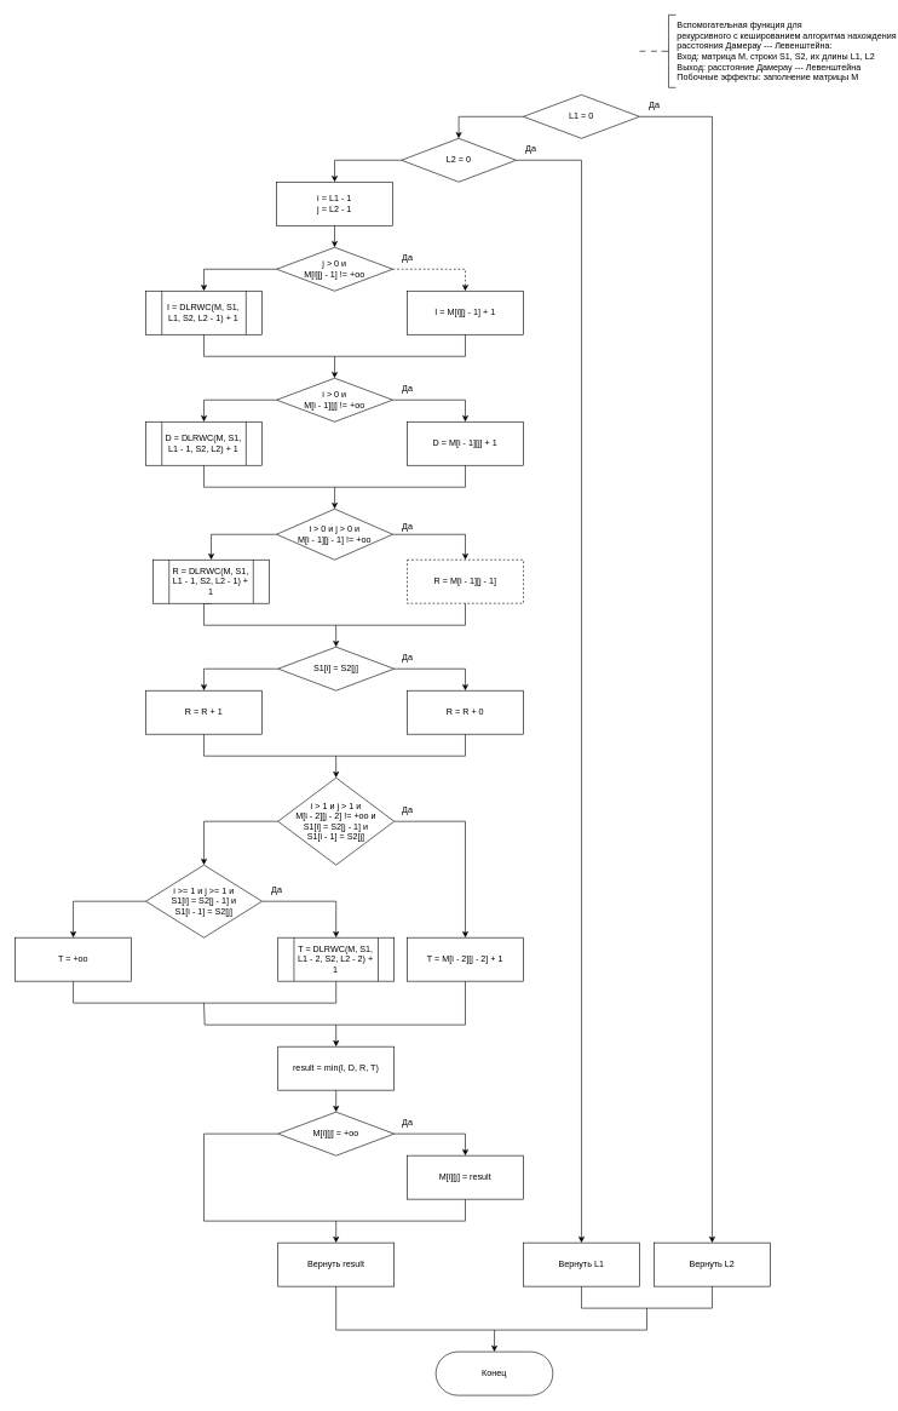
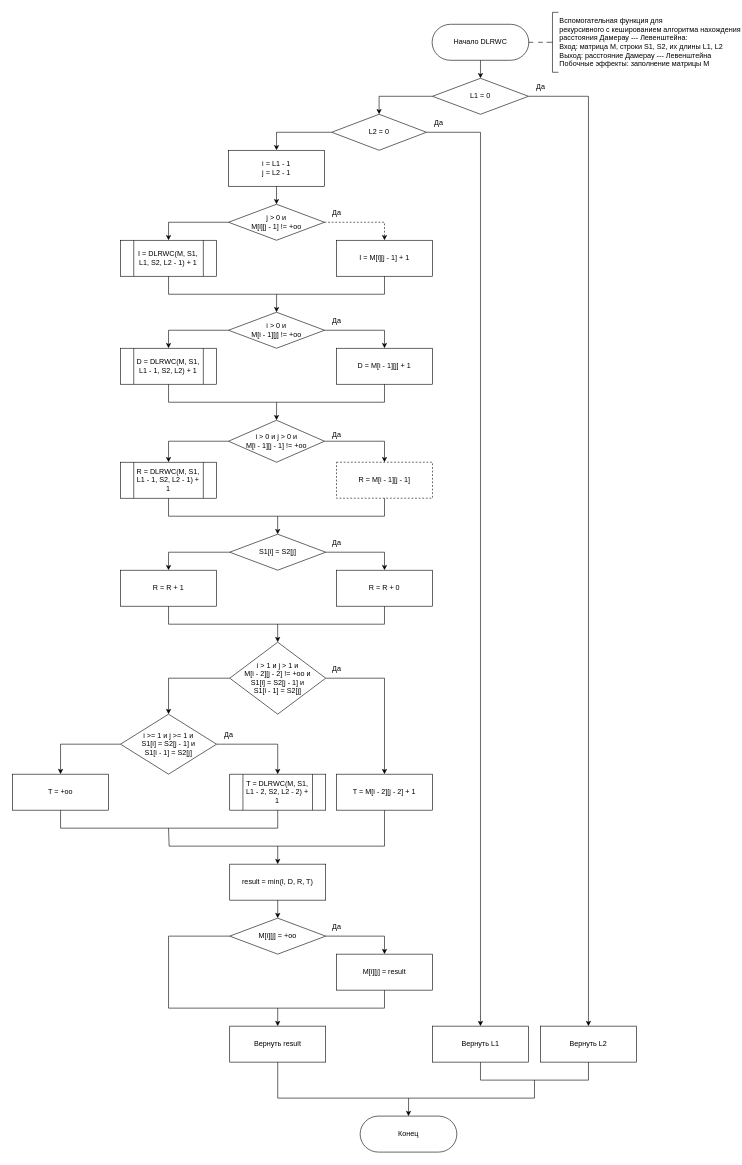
+ <mxCell id="2" value="Начало DLRWC" style="html=1;shape=stencil(xVVNb4MwDP01HJmAaFV7nFh37GWTdnapgaghQU7Wj3+/0IAGAzqayyQO+D3yXuzYJGCpLqHGIIkkVBiw1yBJPpAqLsEosoFlSgevIheeXbhZuxB0jZlx2AmIw16gY7QhdcQzP5hWgcsSiZuGZdsgerHfNA9LMyWlFeFK6gHT460YcGnXRhcnFj09O5trG7uotg4VGqQB+pPczgFB8ubtFC9zevdwGmbU+f7l9Pm4U+zntPWpXvzbLF5YwZ1HYhN2683CA/Oy69Qfz86rmCO7xdnN2LHUInMDyNI9ZMeC1Jc8TG6yhma4R0RHV+qEs+19L/1OQHDZE+j+OY8oAGX2hVoF1q6h6zC+hHDhOiRloKnCQF8AFRhanTAXUAwofUase3B79NPbXXlkHHko/GPGHiecCaXxzhhYfNRkN3SmM1maK8I7LZtzIdzVNDcNI4Eb6i7KG/AN);whiteSpace=wrap;" vertex="1" parent="1"><mxGeometry x="750" y="40" width="100" height="60" as="geometry" /></mxCell>
+ <mxCell id="9" style="edgeStyle=orthogonalEdgeStyle;rounded=0;orthogonalLoop=1;jettySize=auto;html=1;exitX=0.5;exitY=1;exitDx=0;exitDy=0;exitPerimeter=0;entryX=0.5;entryY=0;entryDx=0;entryDy=0;entryPerimeter=0;" edge="1" parent="1" source="2" target="4"><mxGeometry relative="1" as="geometry" /></mxCell>
- <mxCell id="40" value="R = DLRWC(M, S1, L1 - 1, S2, L2 - 1) + 1" style="html=1;shape=process;whiteSpace=wrap;size=0.14;" vertex="1" parent="1"><mxGeometry x="210" y="770" width="160" height="60" as="geometry" /></mxCell>
+ <mxCell id="40" value="R = DLRWC(M, S1, L1 - 1, S2, L2 - 1) + 1" style="html=1;shape=process;whiteSpace=wrap;size=0.14;" vertex="1" parent="1"><mxGeometry x="200" y="770" width="160" height="60" as="geometry" /></mxCell>
